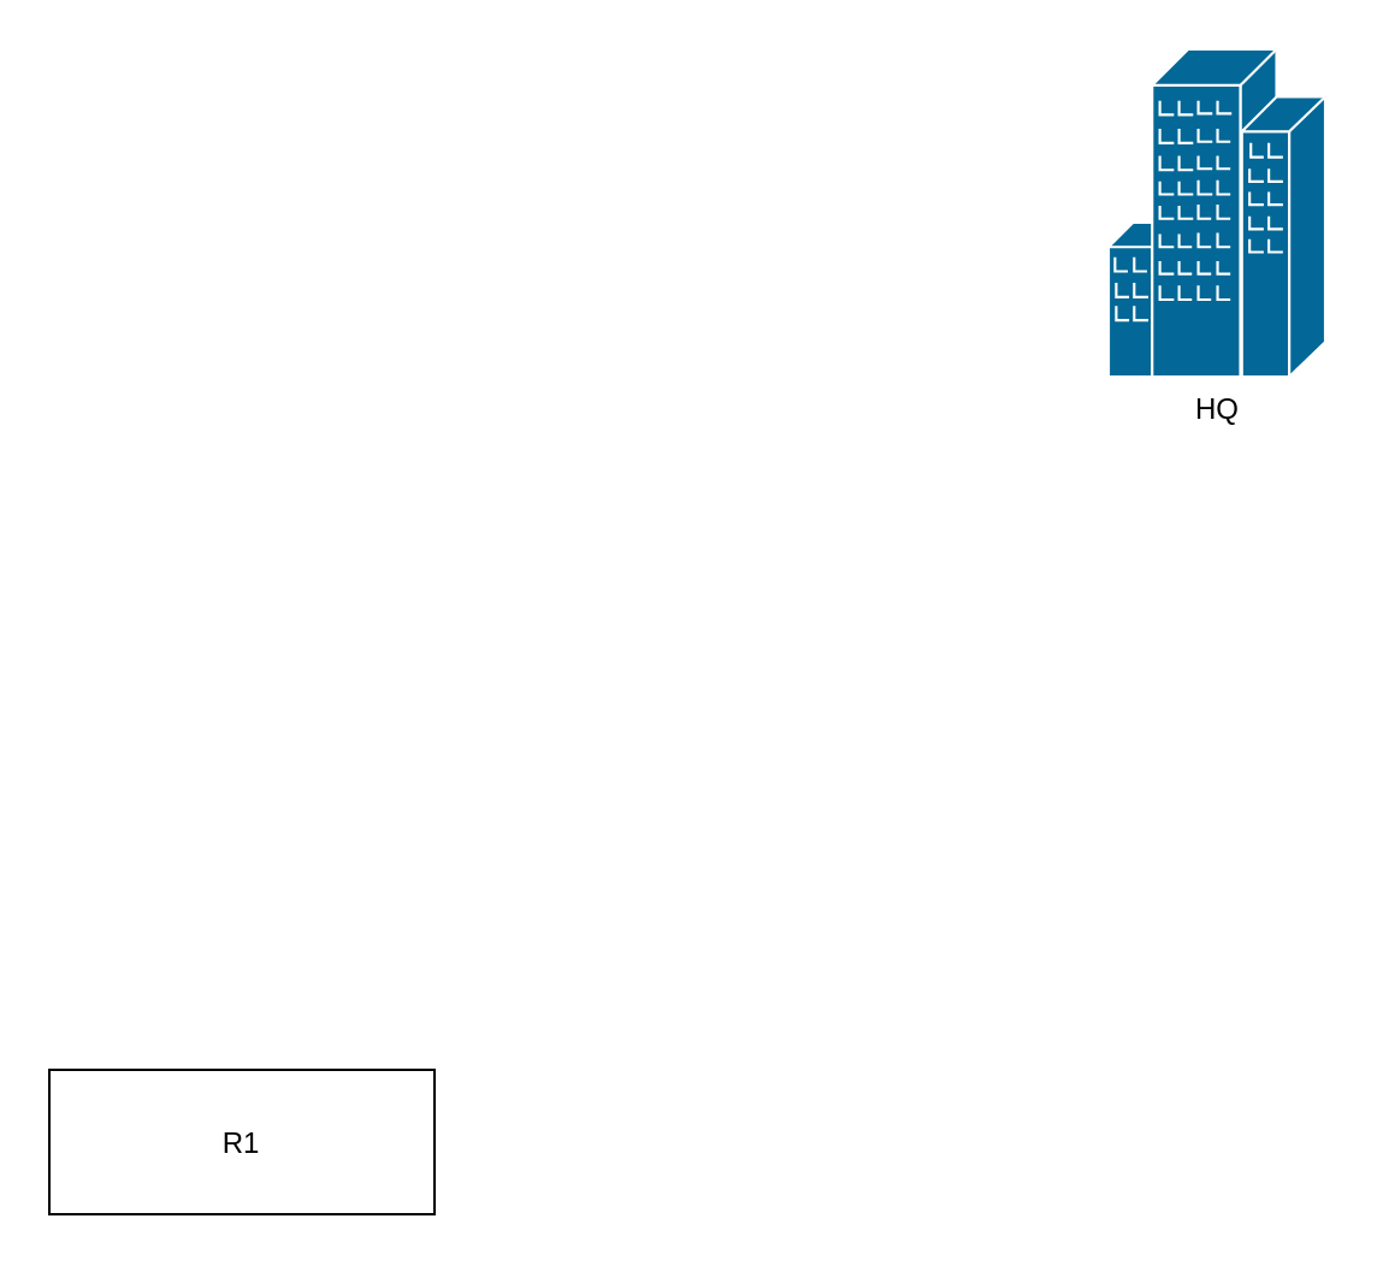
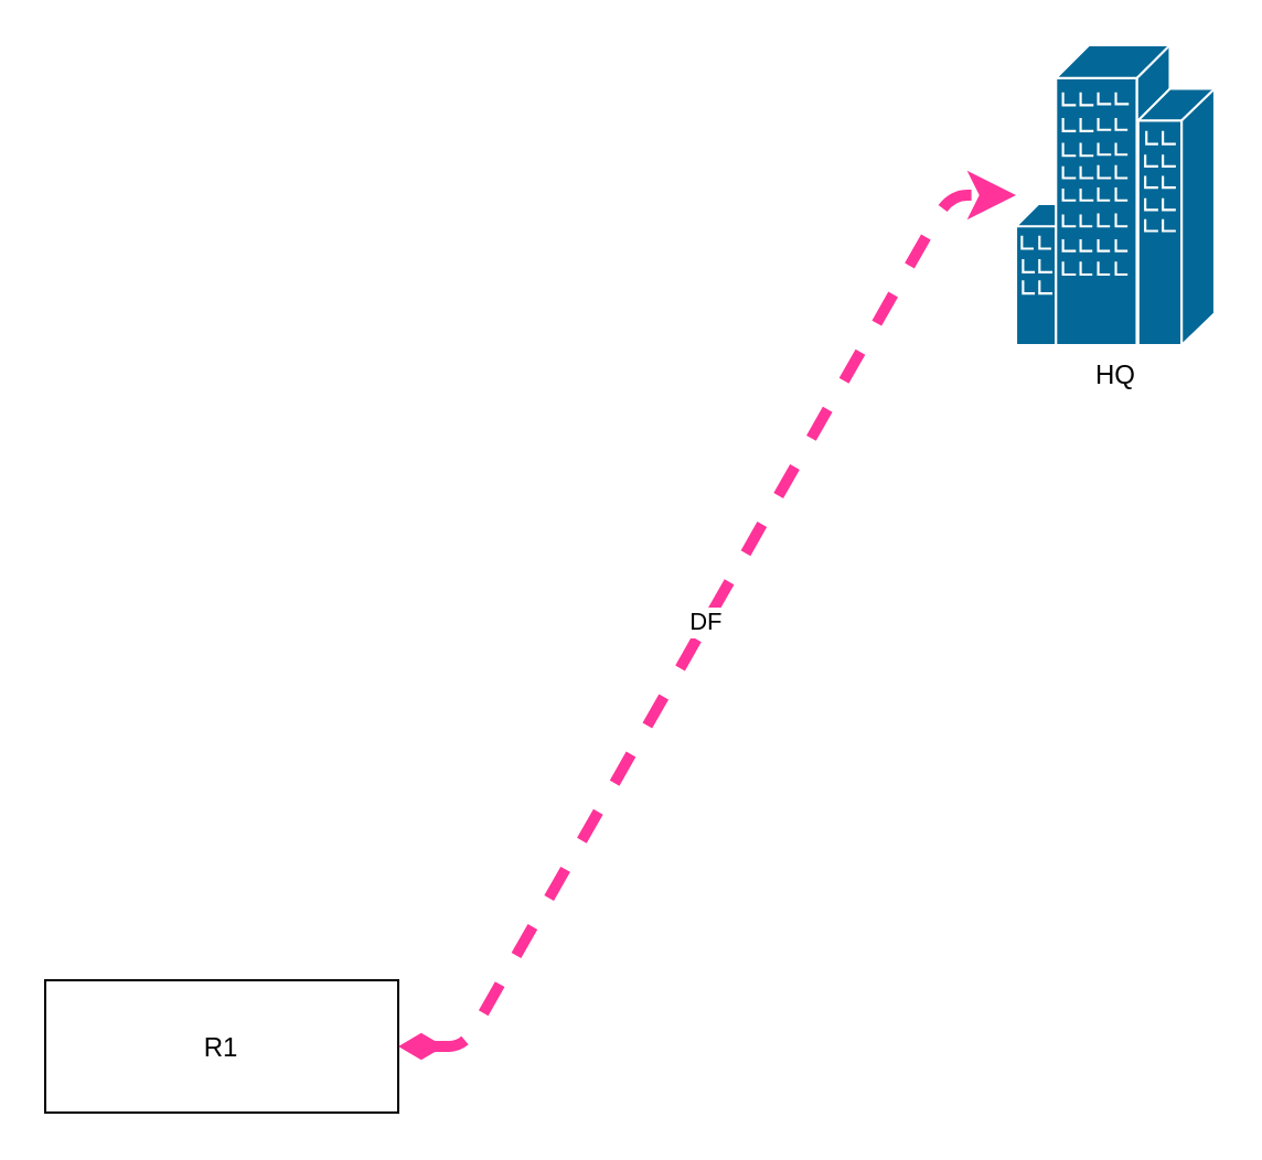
+ <mxCell id="4" value="DF" edge="1" parent="1" source="3" style="endArrow=classic;fillColor=#f8cecc;strokeColor=#FF3399;dashed=1;edgeStyle=entityRelationEdgeStyle;startArrow=diamondThin;startFill=1;endFill=0;strokeWidth=5;" target="2"><mxGeometry as="geometry" relative="1" /></mxCell>
